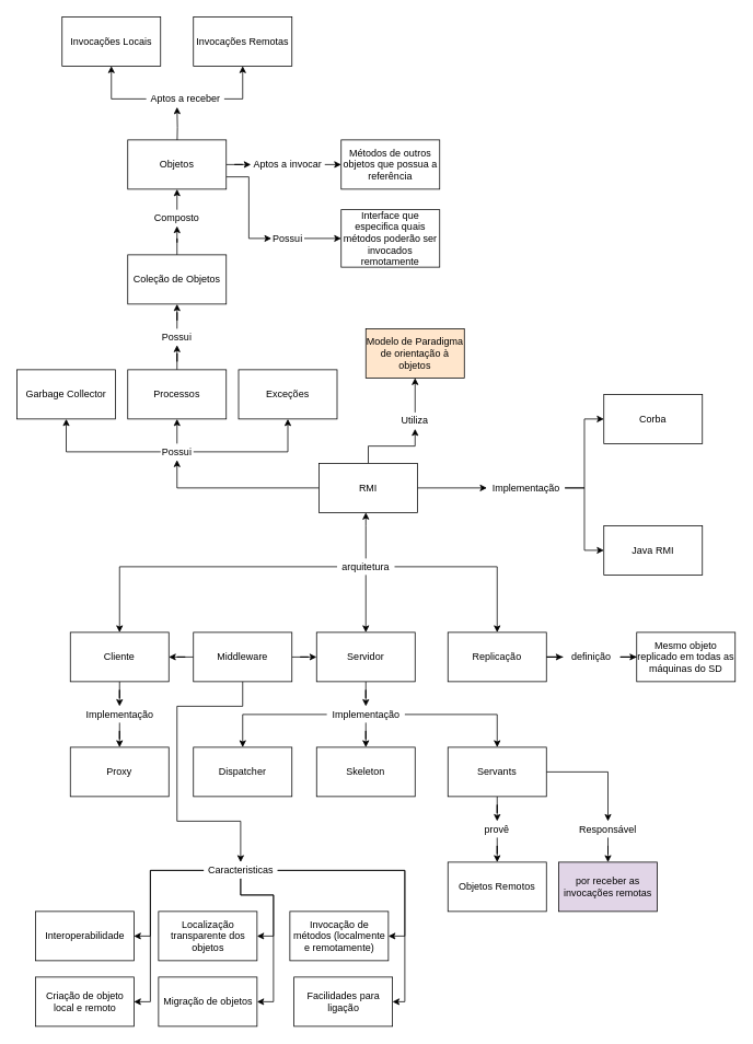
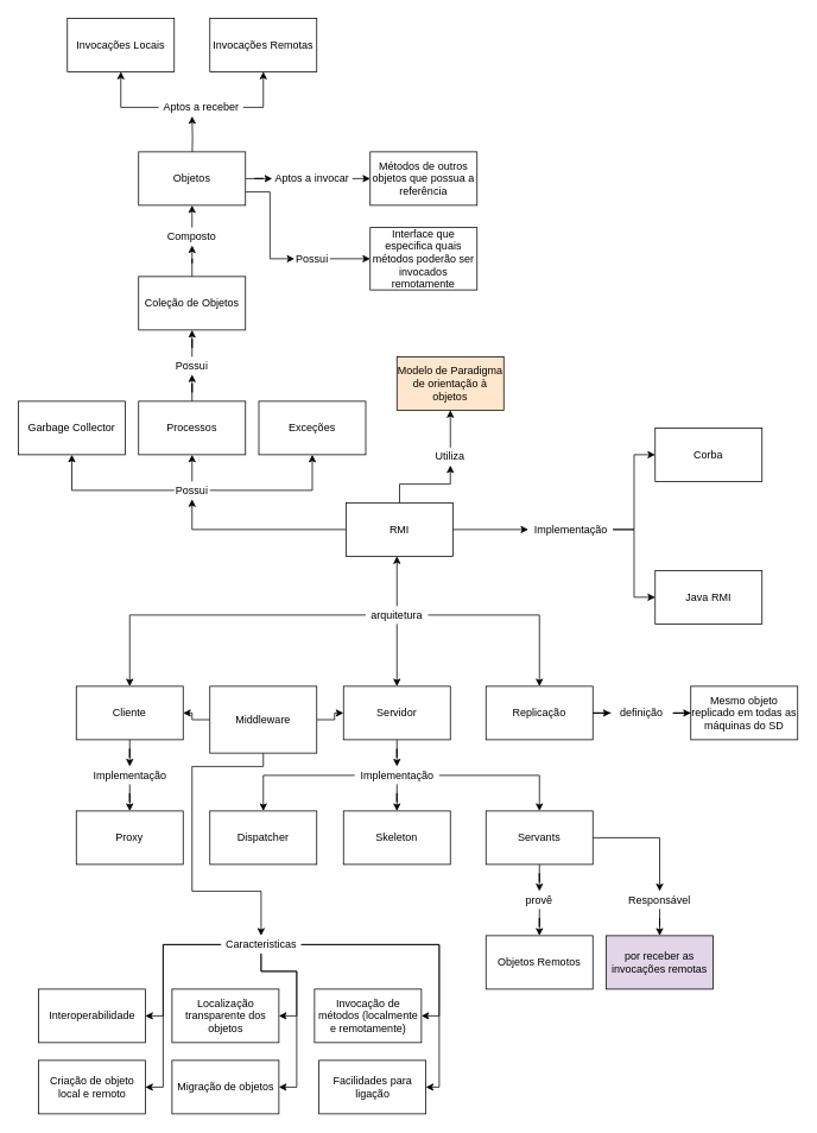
- <mxCell id="24" value="Middleware" style="rounded=0;whiteSpace=wrap;html=1;" vertex="1" parent="1"><mxGeometry x="235" y="770" width="120" height="60" as="geometry" /></mxCell>
+ <mxCell id="24" value="Middleware" style="rounded=0;whiteSpace=wrap;html=1;" vertex="1" parent="1"><mxGeometry x="235" y="770" width="120" height="75" as="geometry" /></mxCell>
